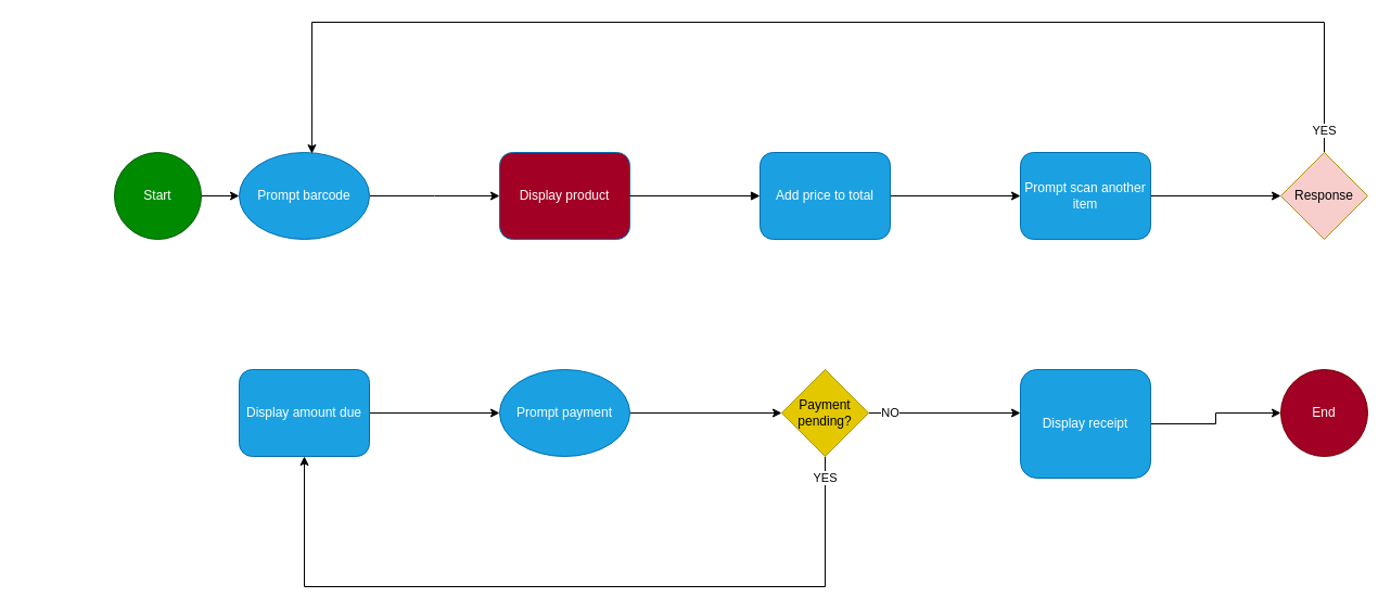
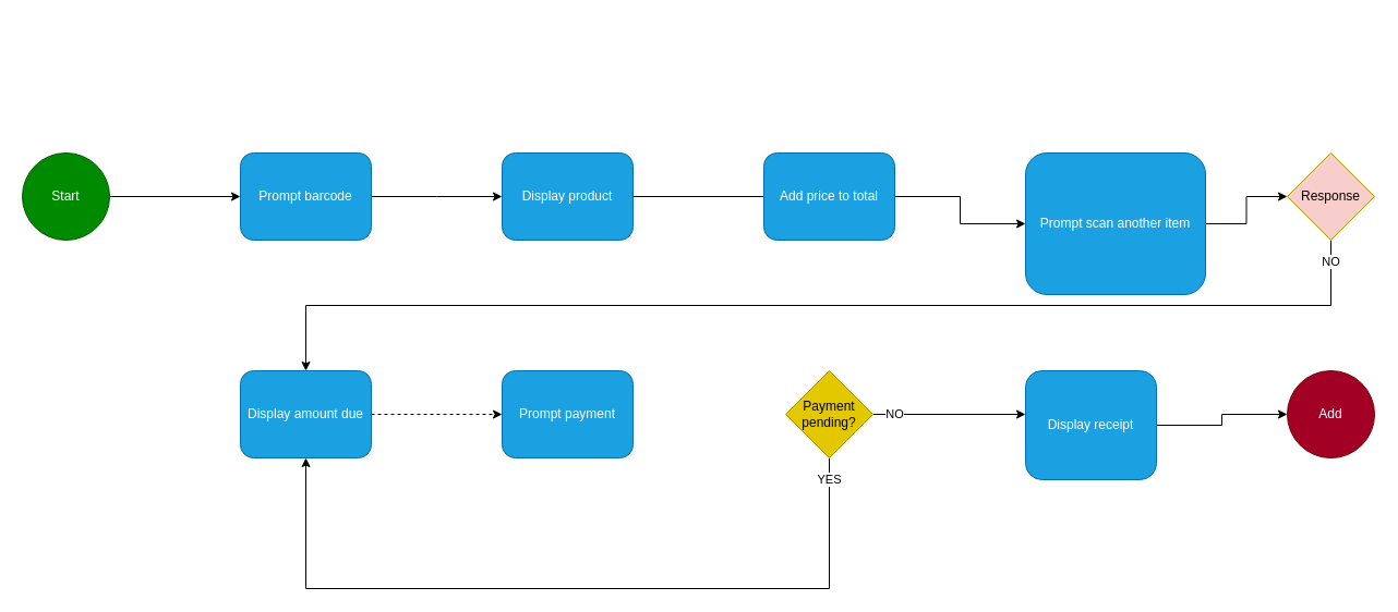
- <mxCell id="11" value="YES" style="edgeStyle=orthogonalEdgeStyle;rounded=0;orthogonalLoop=1;jettySize=auto;html=1;entryX=0.558;entryY=0.013;entryDx=0;entryDy=0;entryPerimeter=0;exitX=0.5;exitY=0;exitDx=0;exitDy=0;" edge="1" parent="1" source="12" target="5"><mxGeometry x="-0.966" relative="1" as="geometry"><Array as="points"><mxPoint x="1220" y="20" /><mxPoint x="287" y="20" /></Array><mxPoint as="offset" /></mxGeometry></mxCell>
- <mxCell id="3" value="Start" style="ellipse;whiteSpace=wrap;html=1;aspect=fixed;fillColor=#008a00;fontColor=#ffffff;strokeColor=#005700;" vertex="1" parent="1"><mxGeometry x="105" y="140" width="80" height="80" as="geometry" /></mxCell>
+ <mxCell id="3" value="Start" style="ellipse;whiteSpace=wrap;html=1;aspect=fixed;fillColor=#008a00;fontColor=#ffffff;strokeColor=#005700;" vertex="1" parent="1"><mxGeometry x="20" y="140" width="80" height="80" as="geometry" /></mxCell>
- <mxCell id="5" value="Prompt barcode" style="ellipse;whiteSpace=wrap;html=1;fillColor=#1ba1e2;fontColor=#ffffff;strokeColor=#006EAF;" vertex="1" parent="1"><mxGeometry x="220" y="140" width="120" height="80" as="geometry" /></mxCell>
+ <mxCell id="5" value="Prompt barcode" style="rounded=1;whiteSpace=wrap;html=1;fillColor=#1ba1e2;fontColor=#ffffff;strokeColor=#006EAF;" vertex="1" parent="1"><mxGeometry x="220" y="140" width="120" height="80" as="geometry" /></mxCell>
- <mxCell id="7" value="Display product" style="rounded=1;whiteSpace=wrap;html=1;fillColor=#a20025;fontColor=#ffffff;strokeColor=#006EAF;" vertex="1" parent="1"><mxGeometry x="460" y="140" width="120" height="80" as="geometry" /></mxCell>
+ <mxCell id="7" value="Display product" style="rounded=1;whiteSpace=wrap;html=1;fillColor=#1ba1e2;fontColor=#ffffff;strokeColor=#006EAF;" vertex="1" parent="1"><mxGeometry x="460" y="140" width="120" height="80" as="geometry" /></mxCell>
- <mxCell id="17" value="" style="edgeStyle=orthogonalEdgeStyle;rounded=0;orthogonalLoop=1;jettySize=auto;html=1;endArrow=block;" edge="1" parent="1" source="7" target="18"><mxGeometry relative="1" as="geometry"><mxPoint x="580" y="180" as="sourcePoint" /><mxPoint x="1100" y="400" as="targetPoint" /></mxGeometry></mxCell>
+ <mxCell id="17" value="" style="edgeStyle=orthogonalEdgeStyle;rounded=0;orthogonalLoop=1;jettySize=auto;html=1;endArrow=none;" edge="1" parent="1" source="7" target="18"><mxGeometry relative="1" as="geometry"><mxPoint x="580" y="180" as="sourcePoint" /><mxPoint x="1100" y="400" as="targetPoint" /></mxGeometry></mxCell>
- <mxCell id="9" value="Prompt scan another item" style="rounded=1;whiteSpace=wrap;html=1;fillColor=#1ba1e2;fontColor=#ffffff;strokeColor=#006EAF;" vertex="1" parent="1"><mxGeometry x="940" y="140" width="120" height="80" as="geometry" /></mxCell>
+ <mxCell id="9" value="Prompt scan another item" style="rounded=1;whiteSpace=wrap;html=1;fillColor=#1ba1e2;fontColor=#ffffff;strokeColor=#006EAF;" vertex="1" parent="1"><mxGeometry x="940" y="140" width="165" height="130" as="geometry" /></mxCell>
+ <mxCell id="10" value="NO" style="edgeStyle=orthogonalEdgeStyle;rounded=0;orthogonalLoop=1;jettySize=auto;html=1;" edge="1" parent="1" source="12" target="14"><mxGeometry x="-0.962" relative="1" as="geometry"><Array as="points"><mxPoint x="1220" y="280" /><mxPoint x="280" y="280" /></Array><mxPoint as="offset" /></mxGeometry></mxCell>
- <mxCell id="13" style="edgeStyle=orthogonalEdgeStyle;rounded=0;orthogonalLoop=1;jettySize=auto;html=1;" edge="1" parent="1" source="14" target="16"><mxGeometry relative="1" as="geometry" /></mxCell>
+ <mxCell id="13" style="edgeStyle=orthogonalEdgeStyle;rounded=0;orthogonalLoop=1;jettySize=auto;html=1;dashed=1;" edge="1" parent="1" source="14" target="16"><mxGeometry relative="1" as="geometry" /></mxCell>
- <mxCell id="16" value="Prompt payment" style="ellipse;whiteSpace=wrap;html=1;fillColor=#1ba1e2;fontColor=#ffffff;strokeColor=#006EAF;" vertex="1" parent="1"><mxGeometry x="460" y="340" width="120" height="80" as="geometry" /></mxCell>
+ <mxCell id="16" value="Prompt payment" style="rounded=1;whiteSpace=wrap;html=1;fillColor=#1ba1e2;fontColor=#ffffff;strokeColor=#006EAF;" vertex="1" parent="1"><mxGeometry x="460" y="340" width="120" height="80" as="geometry" /></mxCell>
- <mxCell id="15" style="edgeStyle=orthogonalEdgeStyle;rounded=0;orthogonalLoop=1;jettySize=auto;html=1;" edge="1" parent="1" source="16" target="21"><mxGeometry relative="1" as="geometry" /></mxCell>
- <mxCell id="24" value="End" style="ellipse;whiteSpace=wrap;html=1;aspect=fixed;fillColor=#a20025;fontColor=#ffffff;strokeColor=#6F0000;" vertex="1" parent="1"><mxGeometry x="1180" y="340" width="80" height="80" as="geometry" /></mxCell>
+ <mxCell id="24" value="Add" style="ellipse;whiteSpace=wrap;html=1;aspect=fixed;fillColor=#a20025;fontColor=#ffffff;strokeColor=#6F0000;" vertex="1" parent="1"><mxGeometry x="1180" y="340" width="80" height="80" as="geometry" /></mxCell>
